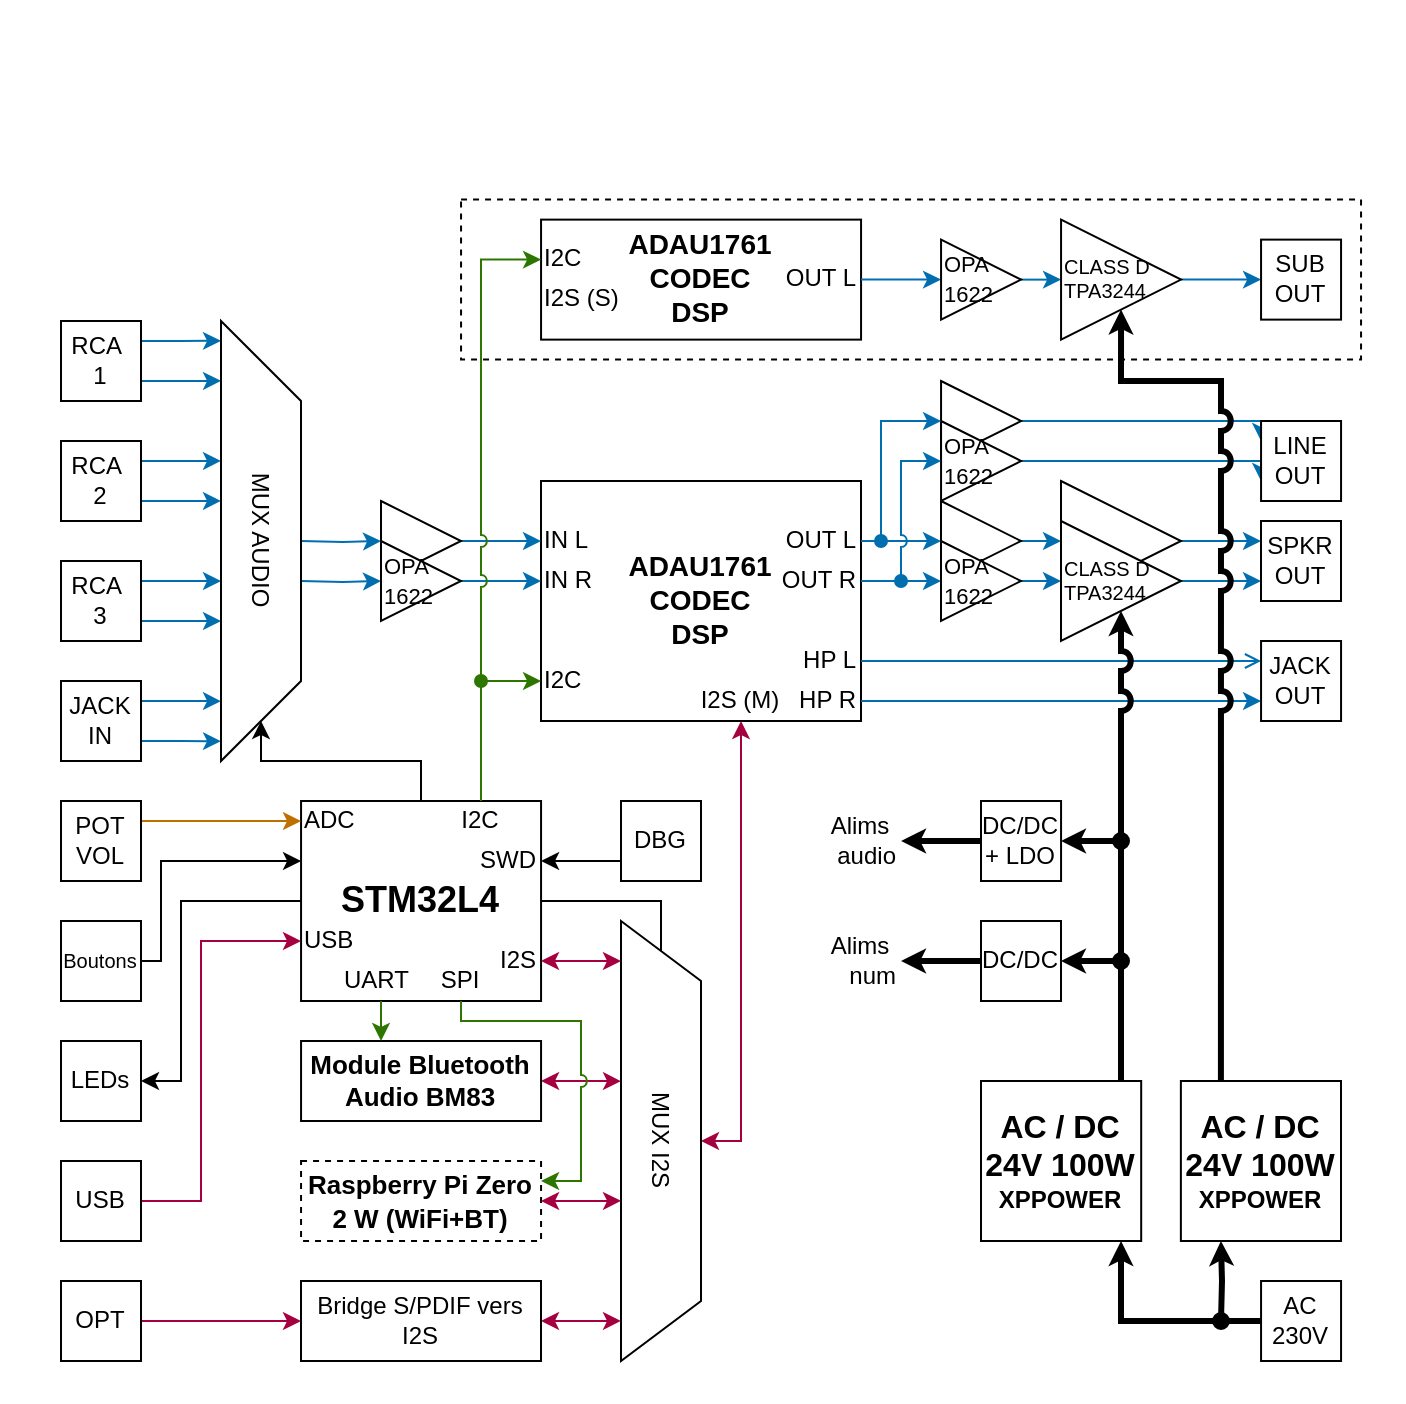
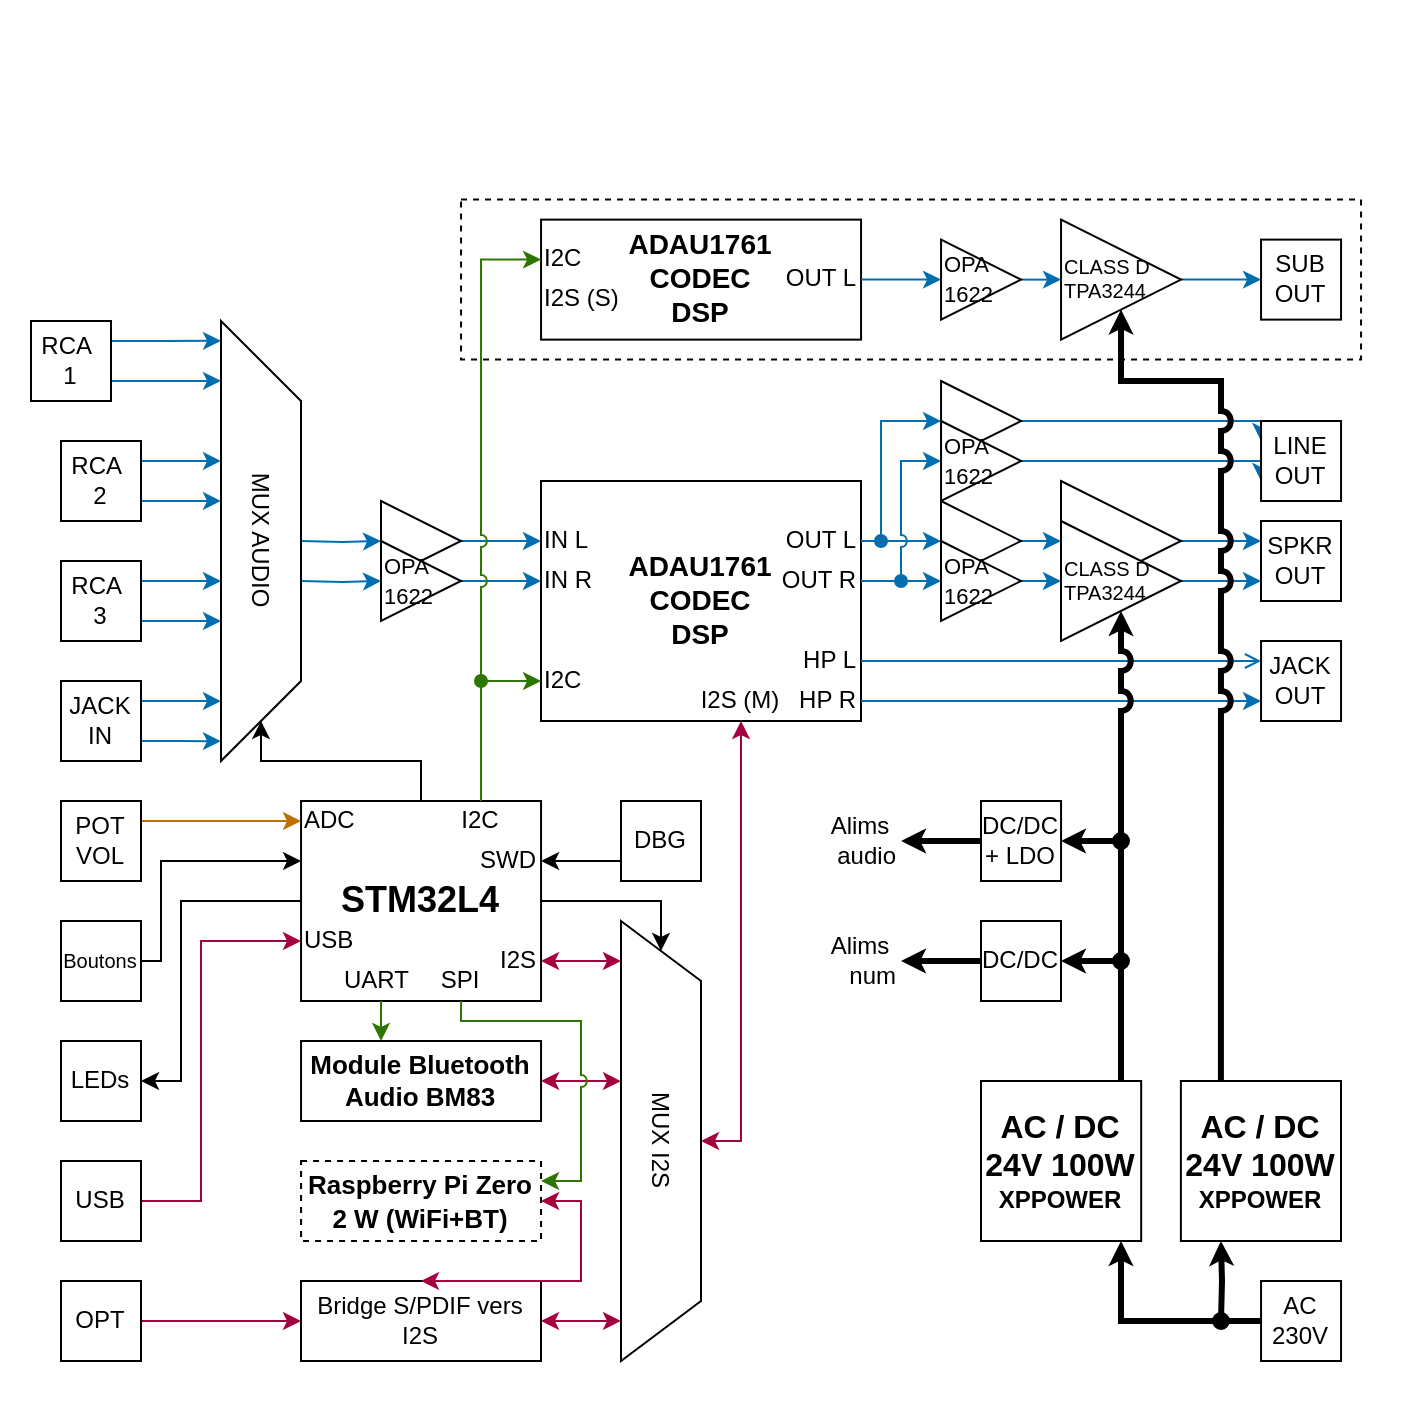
- <mxCell id="12" value="&lt;div&gt;RCA&amp;nbsp;&lt;/div&gt;&lt;div&gt;1&lt;/div&gt;" style="whiteSpace=wrap;html=1;aspect=fixed;" vertex="1" parent="1"><mxGeometry x="30" y="160" width="40" height="40" as="geometry" /></mxCell>
+ <mxCell id="12" value="&lt;div&gt;RCA&amp;nbsp;&lt;/div&gt;&lt;div&gt;1&lt;/div&gt;" style="whiteSpace=wrap;html=1;aspect=fixed;" vertex="1" parent="1"><mxGeometry x="15" y="160" width="40" height="40" as="geometry" /></mxCell>
- <mxCell id="3" style="edgeStyle=orthogonalEdgeStyle;rounded=0;orthogonalLoop=1;jettySize=auto;html=1;exitX=1;exitY=0.5;exitDx=0;exitDy=0;entryX=0;entryY=0.5;entryDx=0;entryDy=0;endArrow=none;" edge="1" parent="1" source="5" target="31"><mxGeometry relative="1" as="geometry"><Array as="points"><mxPoint x="330" y="450" /></Array></mxGeometry></mxCell>
+ <mxCell id="3" style="edgeStyle=orthogonalEdgeStyle;rounded=0;orthogonalLoop=1;jettySize=auto;html=1;exitX=1;exitY=0.5;exitDx=0;exitDy=0;entryX=0;entryY=0.5;entryDx=0;entryDy=0;" edge="1" parent="1" source="5" target="31"><mxGeometry relative="1" as="geometry"><Array as="points"><mxPoint x="330" y="450" /></Array></mxGeometry></mxCell>
- <mxCell id="76" style="edgeStyle=orthogonalEdgeStyle;rounded=0;orthogonalLoop=1;jettySize=auto;html=1;exitX=1;exitY=0.5;exitDx=0;exitDy=0;fillColor=#d80073;strokeColor=#A50040;entryX=0.636;entryY=1;entryDx=0;entryDy=0;entryPerimeter=0;startArrow=classic;startFill=1;" edge="1" parent="1" source="59" target="31"><mxGeometry relative="1" as="geometry"><mxPoint x="230" y="620" as="sourcePoint" /><mxPoint x="270" y="600" as="targetPoint" /></mxGeometry></mxCell>
+ <mxCell id="76" style="edgeStyle=orthogonalEdgeStyle;rounded=0;orthogonalLoop=1;jettySize=auto;html=1;exitX=1;exitY=0.5;exitDx=0;exitDy=0;fillColor=#d80073;strokeColor=#A50040;startArrow=classic;startFill=1;" edge="1" parent="1" source="59" target="29"><mxGeometry relative="1" as="geometry"><mxPoint x="230" y="620" as="sourcePoint" /><mxPoint x="270" y="600" as="targetPoint" /></mxGeometry></mxCell>
